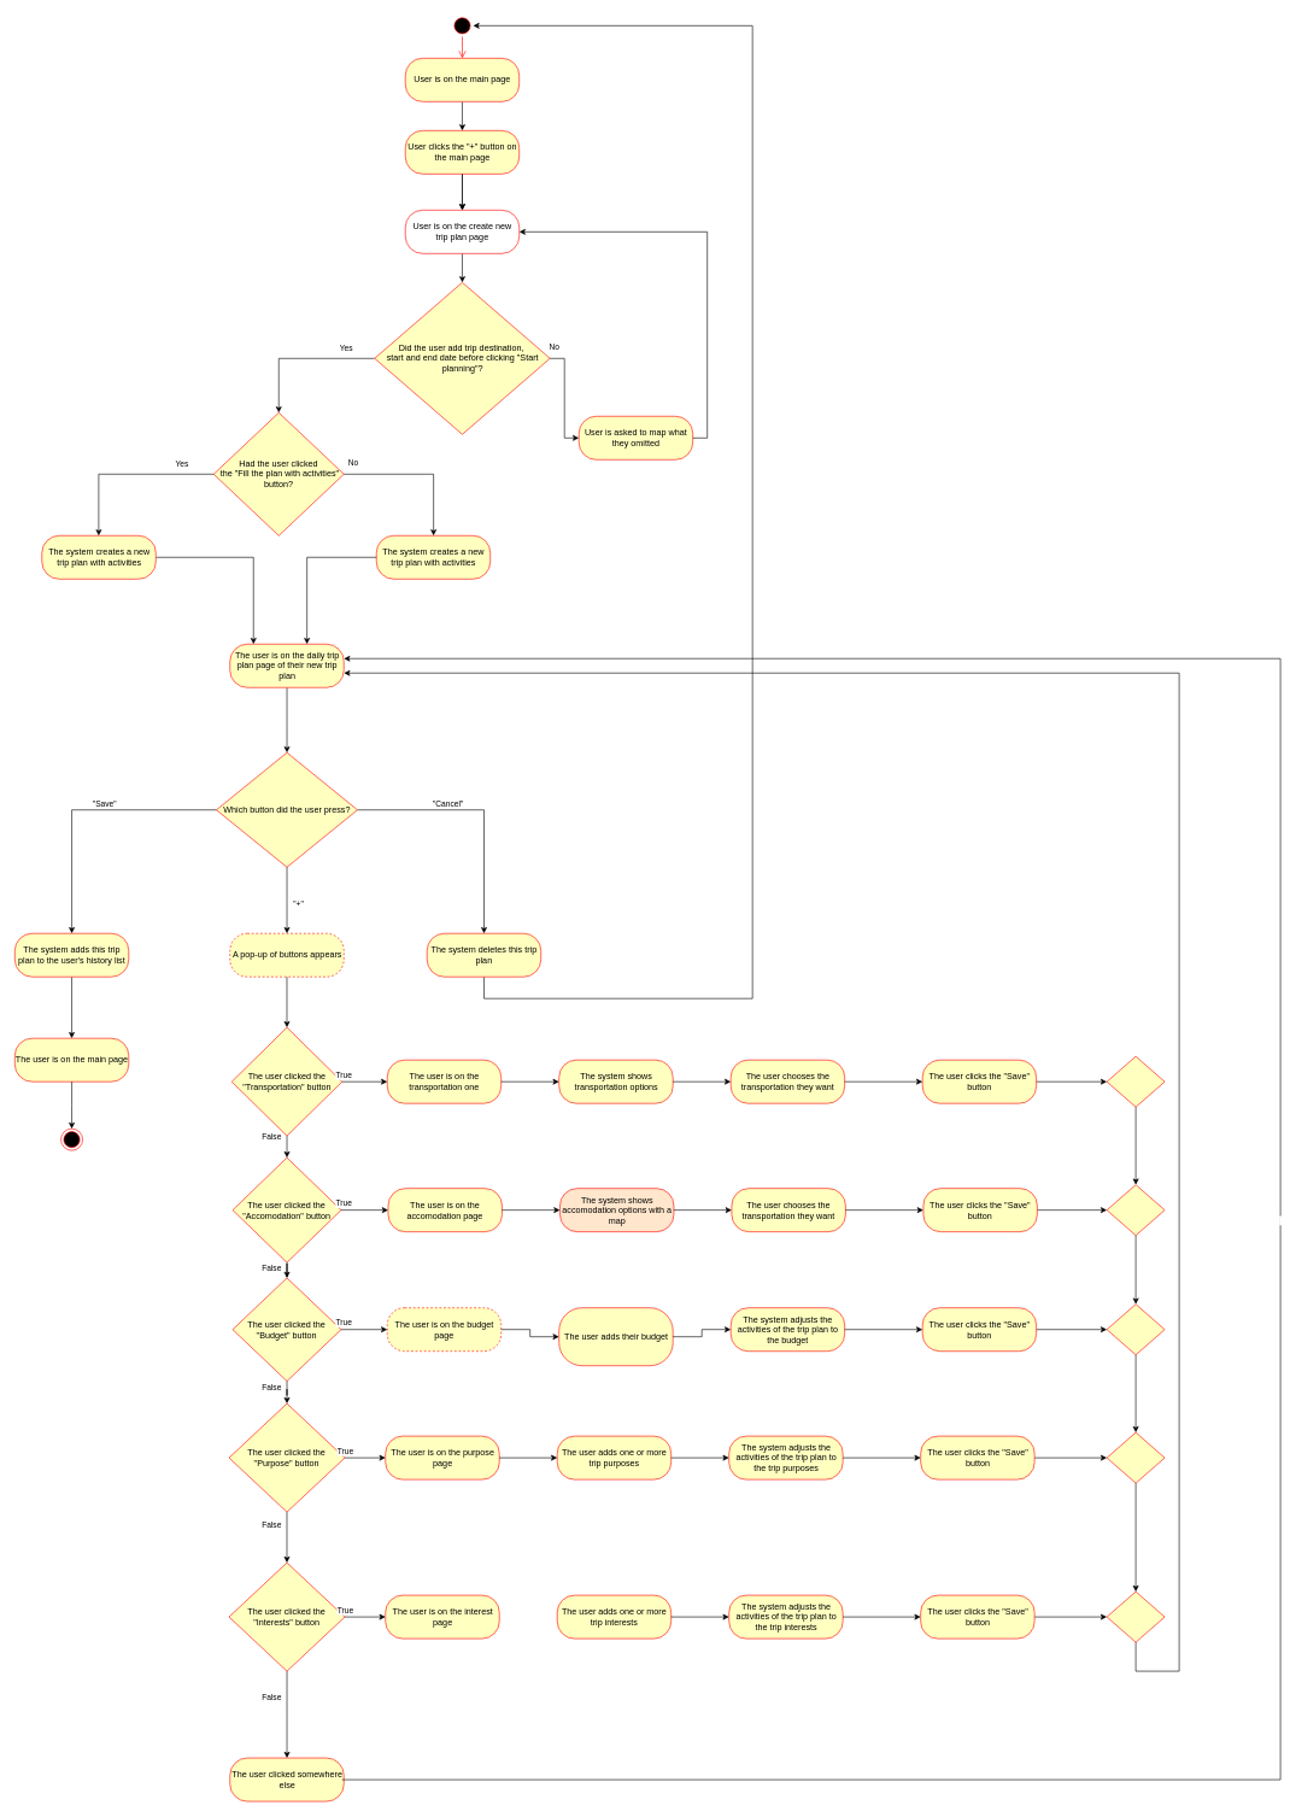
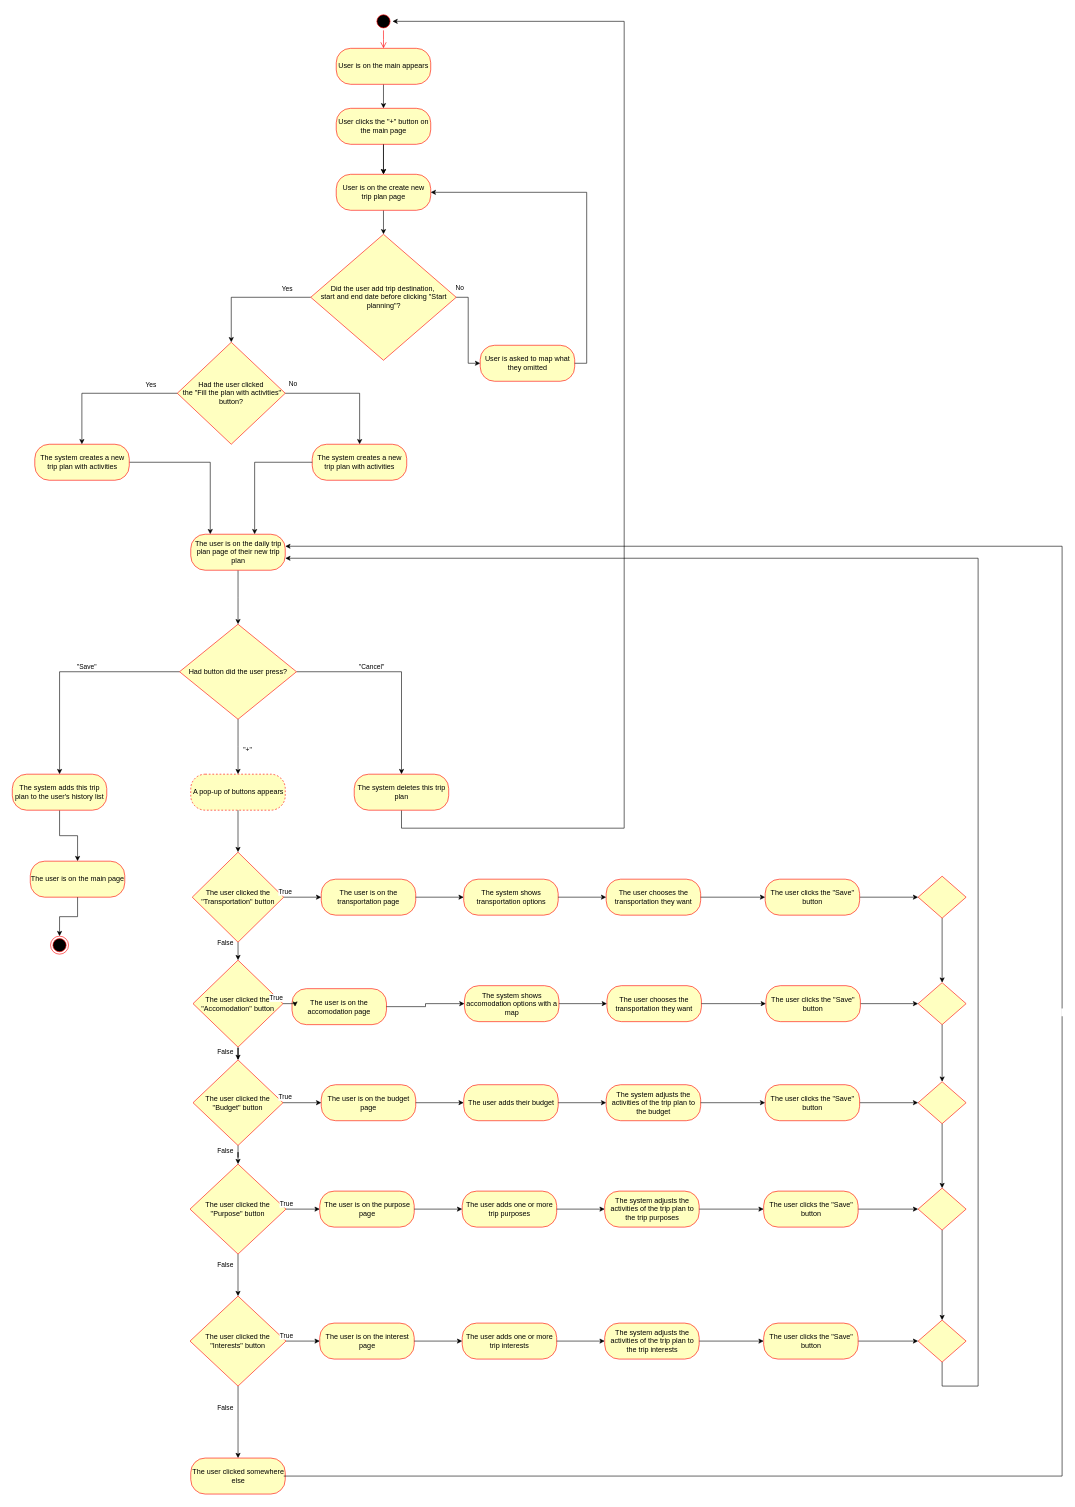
- <mxCell id="5" value="&lt;div&gt;User is on the main page&lt;/div&gt;" style="rounded=1;whiteSpace=wrap;html=1;arcSize=40;fontColor=#000000;fillColor=#ffffc0;strokeColor=#ff0000;" parent="1" vertex="1"><mxGeometry x="560" y="80" width="157.5" height="60" as="geometry" /></mxCell>
+ <mxCell id="5" value="&lt;div&gt;User is on the main appears&lt;/div&gt;" style="rounded=1;whiteSpace=wrap;html=1;arcSize=40;fontColor=#000000;fillColor=#ffffc0;strokeColor=#ff0000;" parent="1" vertex="1"><mxGeometry x="560" y="80" width="157.5" height="60" as="geometry" /></mxCell>
- <mxCell id="10" value="&lt;div&gt;User is on the create new trip plan page&lt;/div&gt;" style="rounded=1;whiteSpace=wrap;html=1;arcSize=40;fontColor=#000000;fillColor=#ffffff;strokeColor=#ff0000;" parent="1" vertex="1"><mxGeometry x="560" y="290" width="157.5" height="60" as="geometry" /></mxCell>
+ <mxCell id="10" value="&lt;div&gt;User is on the create new trip plan page&lt;/div&gt;" style="rounded=1;whiteSpace=wrap;html=1;arcSize=40;fontColor=#000000;fillColor=#ffffc0;strokeColor=#ff0000;" parent="1" vertex="1"><mxGeometry x="560" y="290" width="157.5" height="60" as="geometry" /></mxCell>
- <mxCell id="30" value="Which button did the user press?" style="rhombus;whiteSpace=wrap;html=1;fontColor=#000000;fillColor=#ffffc0;strokeColor=#ff0000;" parent="1" vertex="1"><mxGeometry x="298.75" y="1040" width="195" height="158.44" as="geometry" /></mxCell>
+ <mxCell id="30" value="Had button did the user press?" style="rhombus;whiteSpace=wrap;html=1;fontColor=#000000;fillColor=#ffffc0;strokeColor=#ff0000;" parent="1" vertex="1"><mxGeometry x="298.75" y="1040" width="195" height="158.44" as="geometry" /></mxCell>
- <mxCell id="33" value="The user is on the main page" style="rounded=1;whiteSpace=wrap;html=1;arcSize=40;fontColor=#000000;fillColor=#ffffc0;strokeColor=#ff0000;" parent="1" vertex="1"><mxGeometry x="20" y="1435" width="157.5" height="60" as="geometry" /></mxCell>
+ <mxCell id="33" value="The user is on the main page" style="rounded=1;whiteSpace=wrap;html=1;arcSize=40;fontColor=#000000;fillColor=#ffffc0;strokeColor=#ff0000;" parent="1" vertex="1"><mxGeometry x="50" y="1435" width="157.5" height="60" as="geometry" /></mxCell>
- <mxCell id="43" value="The user is on the transportation one" style="rounded=1;whiteSpace=wrap;html=1;arcSize=40;fontColor=#000000;fillColor=#ffffc0;strokeColor=#ff0000;" parent="1" vertex="1"><mxGeometry x="535" y="1465" width="157.5" height="60" as="geometry" /></mxCell>
+ <mxCell id="43" value="The user is on the transportation page" style="rounded=1;whiteSpace=wrap;html=1;arcSize=40;fontColor=#000000;fillColor=#ffffc0;strokeColor=#ff0000;" parent="1" vertex="1"><mxGeometry x="535" y="1465" width="157.5" height="60" as="geometry" /></mxCell>
- <mxCell id="55" value="The user&amp;nbsp;is on the accomodation page" style="rounded=1;whiteSpace=wrap;html=1;arcSize=40;fontColor=#000000;fillColor=#ffffc0;strokeColor=#ff0000;" parent="1" vertex="1"><mxGeometry x="536.25" y="1642.5" width="157.5" height="60" as="geometry" /></mxCell>
+ <mxCell id="55" value="The user&amp;nbsp;is on the accomodation page" style="rounded=1;whiteSpace=wrap;html=1;arcSize=40;fontColor=#000000;fillColor=#ffffc0;strokeColor=#ff0000;" parent="1" vertex="1"><mxGeometry x="486.25" y="1647.5" width="157.5" height="60" as="geometry" /></mxCell>
- <mxCell id="64" value="The system shows accomodation options with a map" style="rounded=1;whiteSpace=wrap;html=1;arcSize=40;fontColor=#000000;fillColor=#ffe6cc;strokeColor=#ff0000;" parent="1" vertex="1"><mxGeometry x="773.75" y="1642.5" width="157.5" height="60" as="geometry" /></mxCell>
+ <mxCell id="64" value="The system shows accomodation options with a map" style="rounded=1;whiteSpace=wrap;html=1;arcSize=40;fontColor=#000000;fillColor=#ffffc0;strokeColor=#ff0000;" parent="1" vertex="1"><mxGeometry x="773.75" y="1642.5" width="157.5" height="60" as="geometry" /></mxCell>
- <mxCell id="73" value="The user&amp;nbsp;is on the budget page" style="rounded=1;whiteSpace=wrap;html=1;arcSize=40;fontColor=#000000;fillColor=#ffffc0;strokeColor=#ff0000;dashed=1;" parent="1" vertex="1"><mxGeometry x="535" y="1807.63" width="157.5" height="60" as="geometry" /></mxCell>
+ <mxCell id="73" value="The user&amp;nbsp;is on the budget page" style="rounded=1;whiteSpace=wrap;html=1;arcSize=40;fontColor=#000000;fillColor=#ffffc0;strokeColor=#ff0000;" parent="1" vertex="1"><mxGeometry x="535" y="1807.63" width="157.5" height="60" as="geometry" /></mxCell>
- <mxCell id="82" value="The user adds their budget" style="rounded=1;whiteSpace=wrap;html=1;arcSize=40;fontColor=#000000;fillColor=#ffffc0;strokeColor=#ff0000;" parent="1" vertex="1"><mxGeometry x="772.5" y="1807.63" width="157.5" height="80" as="geometry" /></mxCell>
+ <mxCell id="82" value="The user adds their budget" style="rounded=1;whiteSpace=wrap;html=1;arcSize=40;fontColor=#000000;fillColor=#ffffc0;strokeColor=#ff0000;" parent="1" vertex="1"><mxGeometry x="772.5" y="1807.63" width="157.5" height="60" as="geometry" /></mxCell>
+ <mxCell id="115" value="" style="edgeStyle=orthogonalEdgeStyle;rounded=0;orthogonalLoop=1;jettySize=auto;html=1;" parent="1" source="103" target="112" edge="1"><mxGeometry relative="1" as="geometry"><mxPoint x="967.5" y="2120" as="sourcePoint" /><mxPoint x="1047.5" y="2120" as="targetPoint" /></mxGeometry></mxCell>
